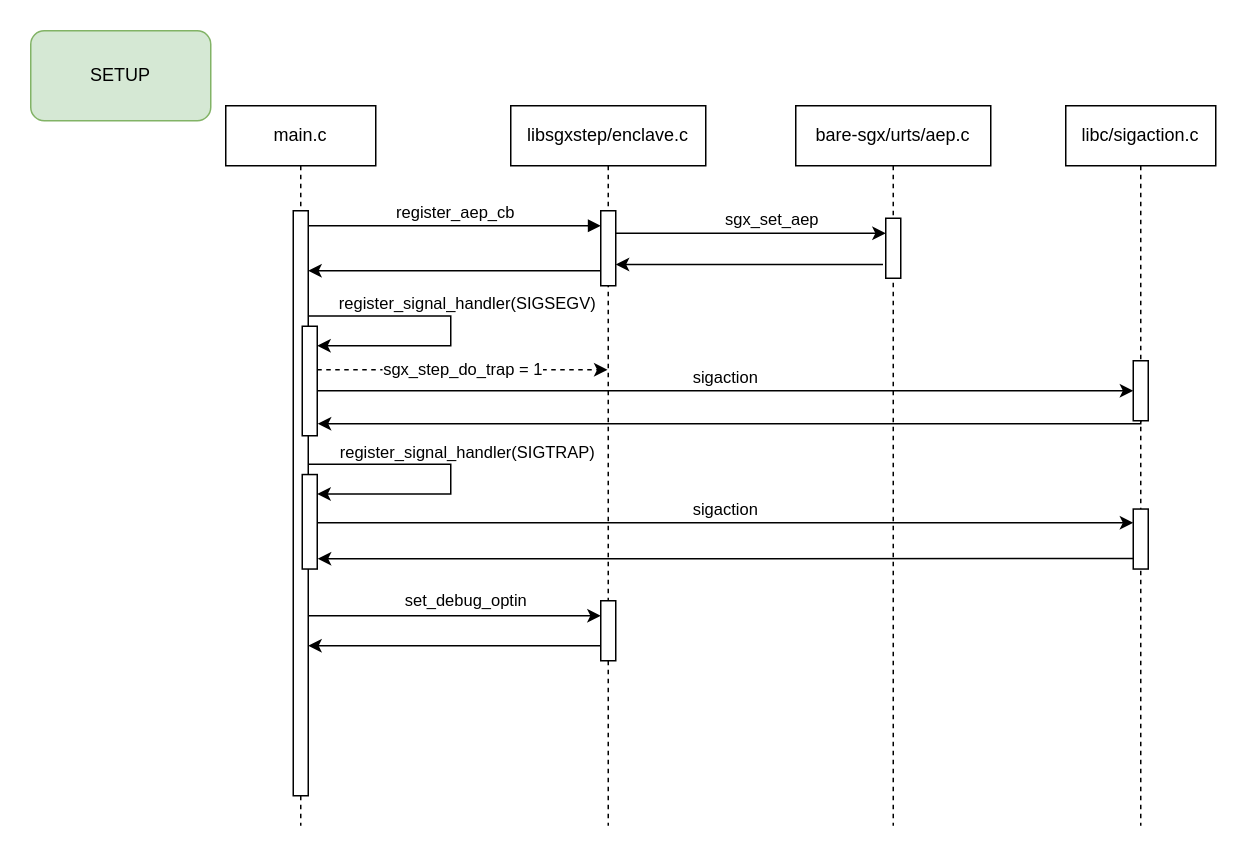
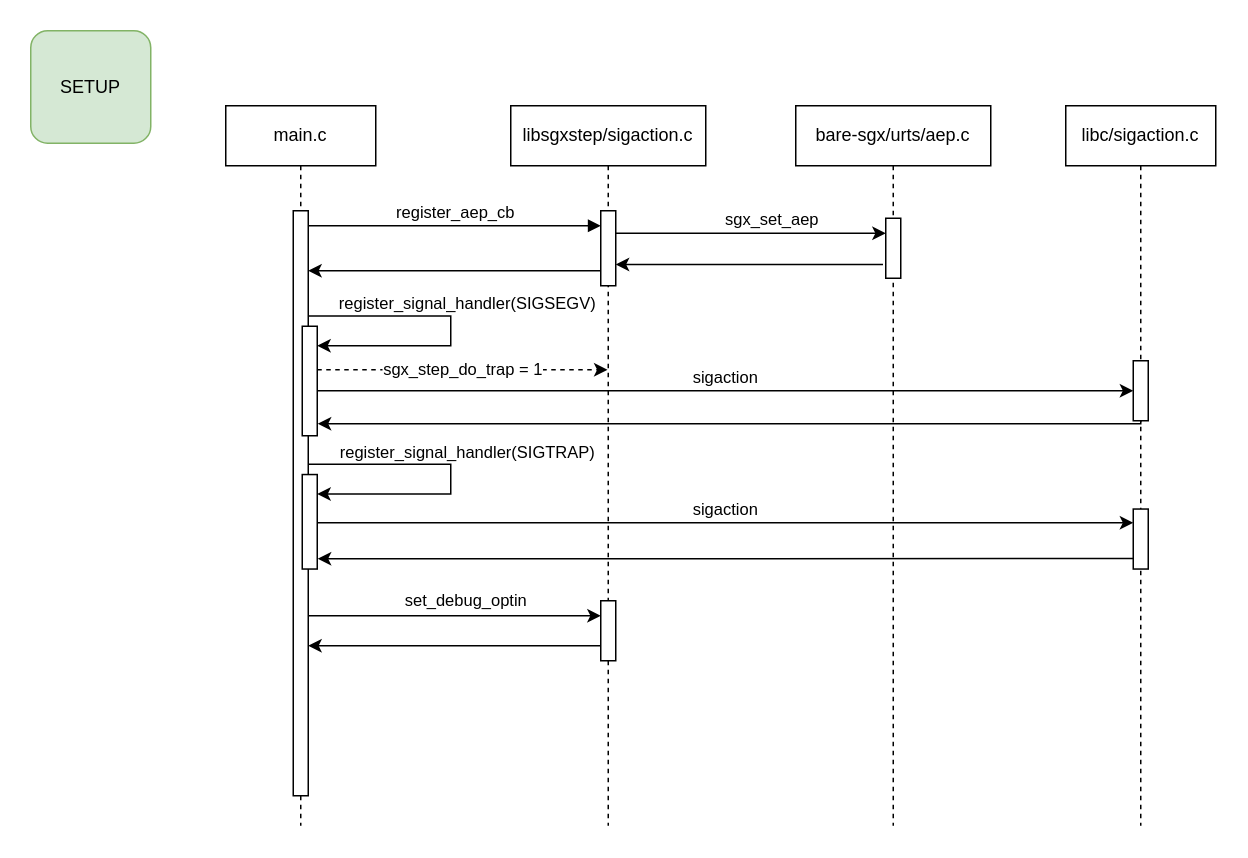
- <mxCell id="30" value="SETUP" style="rounded=1;whiteSpace=wrap;html=1;fillColor=#d5e8d4;strokeColor=#82b366;" vertex="1" parent="1"><mxGeometry x="20" y="20" width="120" height="60" as="geometry" /></mxCell>
+ <mxCell id="30" value="SETUP" style="rounded=1;whiteSpace=wrap;html=1;fillColor=#d5e8d4;strokeColor=#82b366;" vertex="1" parent="1"><mxGeometry x="20" y="20" width="80" height="75" as="geometry" /></mxCell>
- <mxCell id="16" value="libsgxstep/enclave.c" style="shape=umlLifeline;perimeter=lifelinePerimeter;whiteSpace=wrap;html=1;container=0;dropTarget=0;collapsible=0;recursiveResize=0;outlineConnect=0;portConstraint=eastwest;newEdgeStyle={&quot;edgeStyle&quot;:&quot;elbowEdgeStyle&quot;,&quot;elbow&quot;:&quot;vertical&quot;,&quot;curved&quot;:0,&quot;rounded&quot;:0};" vertex="1" parent="1"><mxGeometry x="340" y="70" width="130" height="480" as="geometry" /></mxCell>
+ <mxCell id="16" value="libsgxstep/sigaction.c" style="shape=umlLifeline;perimeter=lifelinePerimeter;whiteSpace=wrap;html=1;container=0;dropTarget=0;collapsible=0;recursiveResize=0;outlineConnect=0;portConstraint=eastwest;newEdgeStyle={&quot;edgeStyle&quot;:&quot;elbowEdgeStyle&quot;,&quot;elbow&quot;:&quot;vertical&quot;,&quot;curved&quot;:0,&quot;rounded&quot;:0};" vertex="1" parent="1"><mxGeometry x="340" y="70" width="130" height="480" as="geometry" /></mxCell>
